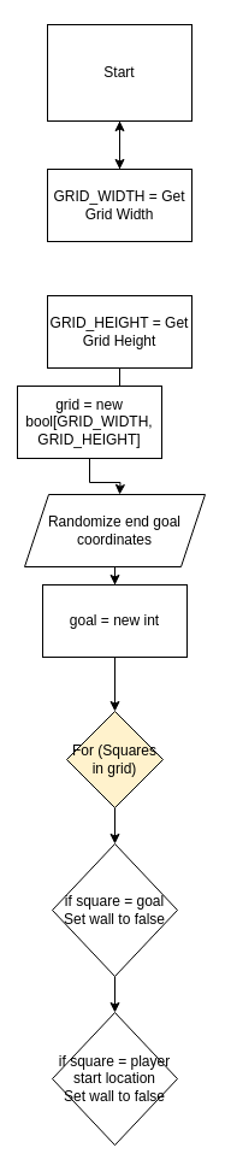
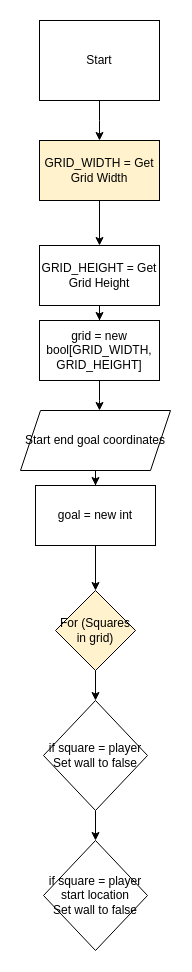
- <mxCell id="4" value="" style="edgeStyle=orthogonalEdgeStyle;rounded=0;orthogonalLoop=1;jettySize=auto;html=1;" parent="1" source="5" target="3" edge="1"><mxGeometry relative="1" as="geometry" /></mxCell>
+ <mxCell id="4" value="" style="edgeStyle=orthogonalEdgeStyle;rounded=0;orthogonalLoop=1;jettySize=auto;html=1;" parent="1" source="5" target="7" edge="1"><mxGeometry relative="1" as="geometry" /></mxCell>
- <mxCell id="5" value="GRID_WIDTH = Get Grid Width" style="rounded=0;whiteSpace=wrap;html=1;" parent="1" vertex="1"><mxGeometry x="39" y="140" width="120" height="60" as="geometry" /></mxCell>
+ <mxCell id="5" value="GRID_WIDTH = Get Grid Width" style="rounded=0;whiteSpace=wrap;html=1;fillColor=#fff2cc;" parent="1" vertex="1"><mxGeometry x="39" y="140" width="120" height="60" as="geometry" /></mxCell>
- <mxCell id="9" value="grid = new bool[GRID_WIDTH, GRID_HEIGHT]" style="rounded=0;whiteSpace=wrap;html=1;" parent="1" vertex="1"><mxGeometry x="14" y="320" width="120" height="60" as="geometry" /></mxCell>
+ <mxCell id="9" value="grid = new bool[GRID_WIDTH, GRID_HEIGHT]" style="rounded=0;whiteSpace=wrap;html=1;" parent="1" vertex="1"><mxGeometry x="39" y="320" width="120" height="60" as="geometry" /></mxCell>
- <mxCell id="11" value="Randomize end goal coordinates" style="shape=parallelogram;perimeter=parallelogramPerimeter;whiteSpace=wrap;html=1;fixedSize=1;" parent="1" vertex="1"><mxGeometry x="20" y="410" width="150" height="60" as="geometry" /></mxCell>
+ <mxCell id="11" value="Start end goal coordinates" style="shape=parallelogram;perimeter=parallelogramPerimeter;whiteSpace=wrap;html=1;fixedSize=1;" parent="1" vertex="1"><mxGeometry x="20" y="410" width="150" height="60" as="geometry" /></mxCell>
- <mxCell id="17" value="&lt;span&gt;if square = goal&lt;/span&gt;&lt;br&gt;&lt;span&gt;Set wall to false&lt;/span&gt;" style="rhombus;whiteSpace=wrap;html=1;" vertex="1" parent="1"><mxGeometry x="43" y="700" width="104" height="110" as="geometry" /></mxCell>
+ <mxCell id="17" value="&lt;span&gt;if square = player&lt;/span&gt;&lt;br&gt;&lt;span&gt;Set wall to false&lt;/span&gt;" style="rhombus;whiteSpace=wrap;html=1;" vertex="1" parent="1"><mxGeometry x="43" y="700" width="104" height="110" as="geometry" /></mxCell>
